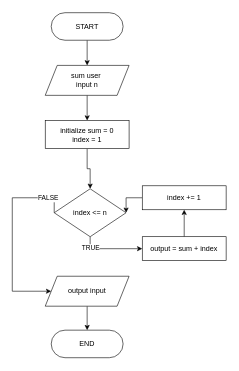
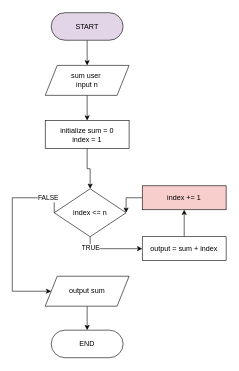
- <mxCell id="16" value="START" style="rounded=1;whiteSpace=wrap;html=1;arcSize=50;" parent="1" vertex="1"><mxGeometry x="85" y="20" width="120" height="46" as="geometry" /></mxCell>
+ <mxCell id="16" value="START" style="rounded=1;whiteSpace=wrap;html=1;arcSize=50;fillColor=#e1d5e7;" parent="1" vertex="1"><mxGeometry x="85" y="20" width="120" height="46" as="geometry" /></mxCell>
- <mxCell id="14" value="index += 1" style="rounded=0;whiteSpace=wrap;html=1;" parent="1" vertex="1"><mxGeometry x="237" y="309" width="140" height="40" as="geometry" /></mxCell>
+ <mxCell id="14" value="index += 1" style="rounded=0;whiteSpace=wrap;html=1;fillColor=#f8cecc;" parent="1" vertex="1"><mxGeometry x="237" y="309" width="140" height="40" as="geometry" /></mxCell>
- <mxCell id="18" value="output input" style="shape=parallelogram;perimeter=parallelogramPerimeter;whiteSpace=wrap;html=1;fixedSize=1;" parent="1" vertex="1"><mxGeometry x="75" y="460" width="140" height="50" as="geometry" /></mxCell>
+ <mxCell id="18" value="output sum" style="shape=parallelogram;perimeter=parallelogramPerimeter;whiteSpace=wrap;html=1;fixedSize=1;" parent="1" vertex="1"><mxGeometry x="75" y="460" width="140" height="50" as="geometry" /></mxCell>
